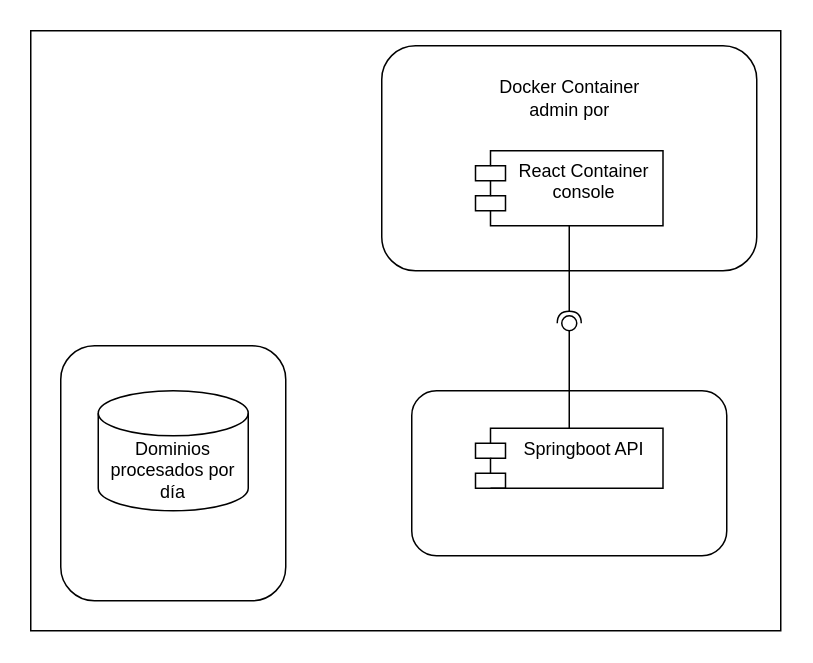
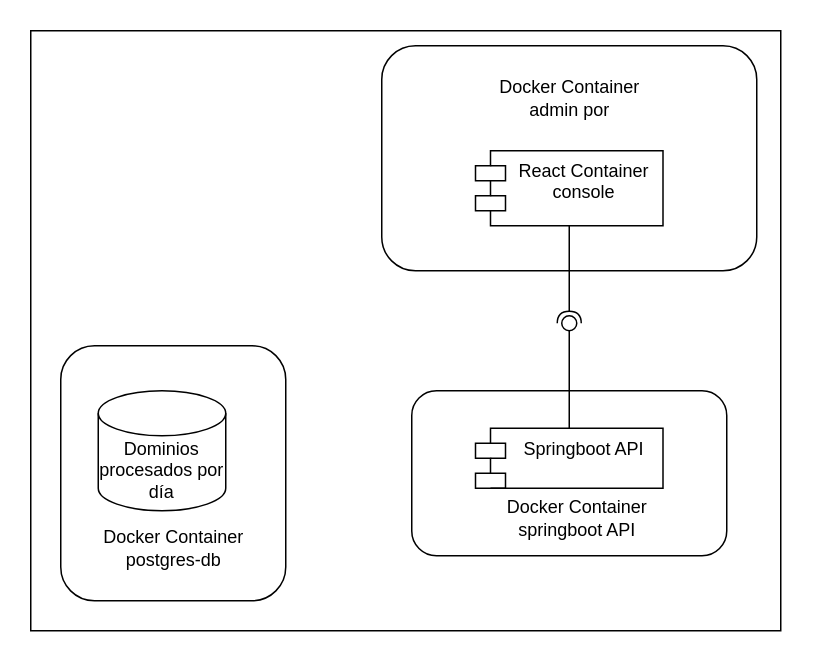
- <mxCell id="6" value="Dominios procesados por día" style="shape=cylinder3;whiteSpace=wrap;html=1;boundedLbl=1;backgroundOutline=1;size=15;" parent="1" vertex="1"><mxGeometry x="65" y="260" width="100" height="80" as="geometry" /></mxCell>
+ <mxCell id="6" value="Dominios procesados por día" style="shape=cylinder3;whiteSpace=wrap;html=1;boundedLbl=1;backgroundOutline=1;size=15;" parent="1" vertex="1"><mxGeometry x="65" y="260" width="85" height="80" as="geometry" /></mxCell>
+ <mxCell id="9" value="Docker Container springboot API" style="text;html=1;strokeColor=none;fillColor=none;align=center;verticalAlign=middle;whiteSpace=wrap;rounded=0;" parent="1" vertex="1"><mxGeometry x="326.5" y="330" width="115" height="30" as="geometry" /></mxCell>
+ <mxCell id="7" value="Docker Container postgres-db" style="text;html=1;strokeColor=none;fillColor=none;align=center;verticalAlign=middle;whiteSpace=wrap;rounded=0;" parent="1" vertex="1"><mxGeometry x="57.5" y="350" width="115" height="30" as="geometry" /></mxCell>
